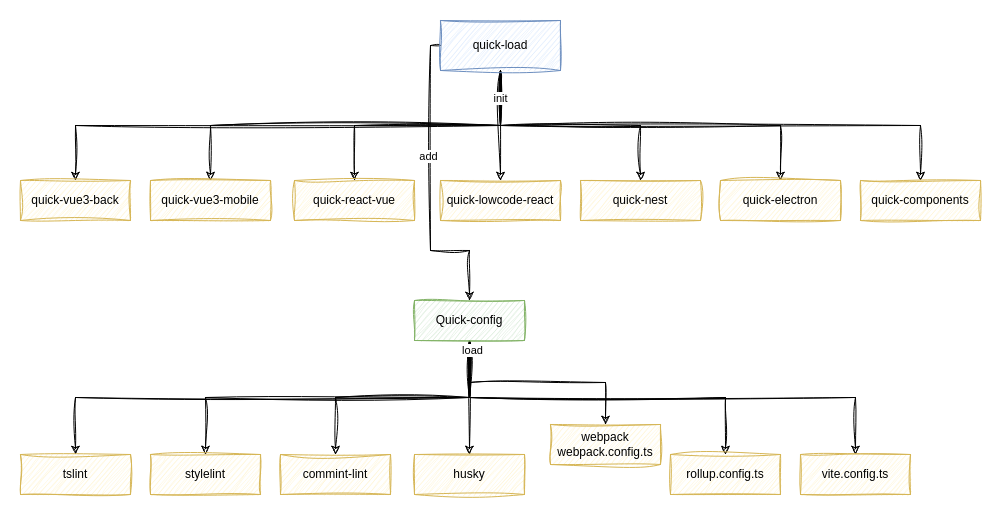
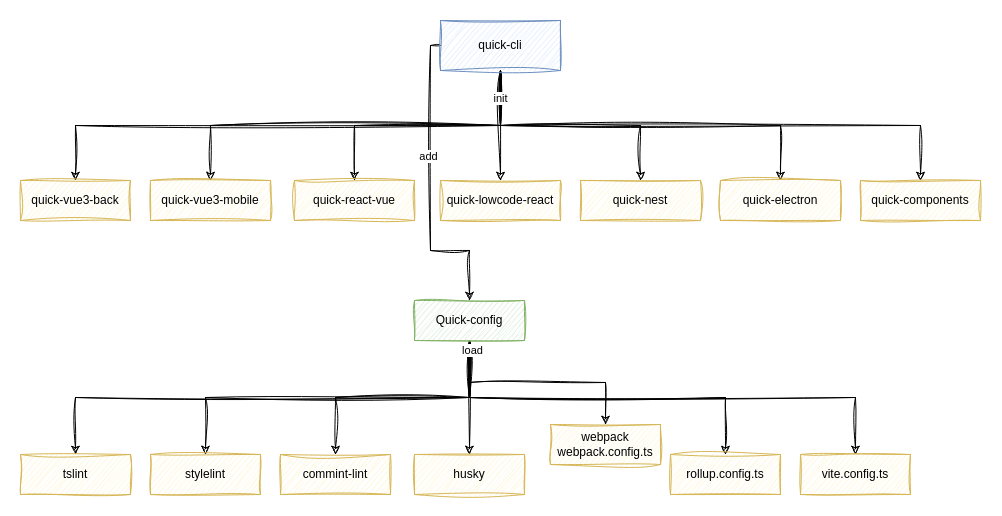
- <mxCell id="12" value="quick-load" style="rounded=0;whiteSpace=wrap;html=1;fillColor=#dae8fc;strokeColor=#6c8ebf;sketch=1;curveFitting=1;jiggle=2;" vertex="1" parent="1"><mxGeometry x="440" y="20" width="120" height="50" as="geometry" /></mxCell>
+ <mxCell id="12" value="quick-cli" style="rounded=0;whiteSpace=wrap;html=1;fillColor=#dae8fc;strokeColor=#6c8ebf;sketch=1;curveFitting=1;jiggle=2;" vertex="1" parent="1"><mxGeometry x="440" y="20" width="120" height="50" as="geometry" /></mxCell>
